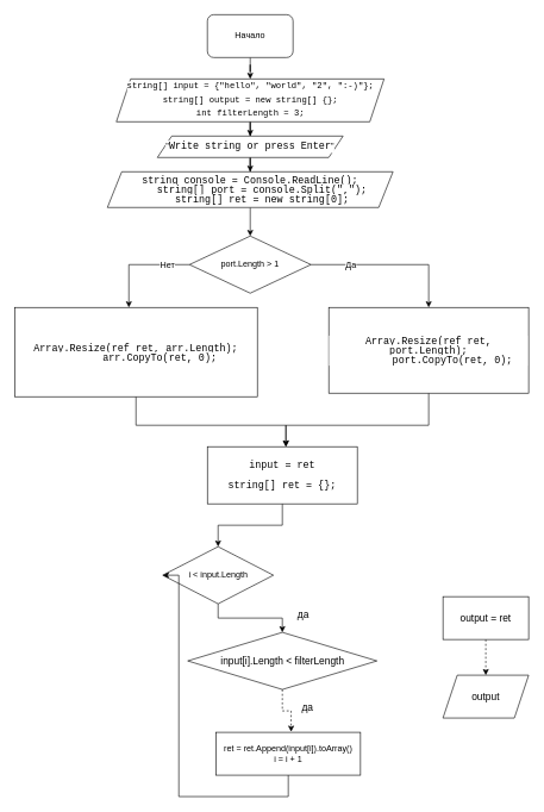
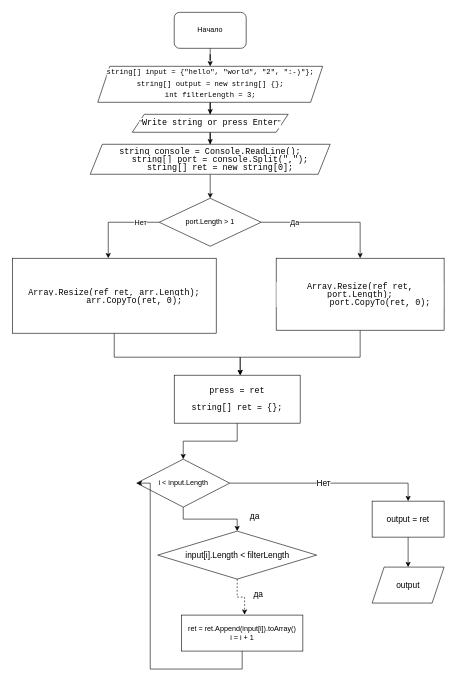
- <mxCell id="20" value="&lt;p style=&quot;line-height: 1.2;&quot;&gt;&lt;/p&gt;&lt;div style=&quot;font-family: Consolas, &amp;quot;Courier New&amp;quot;, monospace; font-size: 14px; line-height: 1;&quot;&gt;&lt;span style=&quot;background-color: rgb(255, 255, 255);&quot;&gt;input = ret&lt;/span&gt;&lt;/div&gt;&lt;div style=&quot;font-family: Consolas, &amp;quot;Courier New&amp;quot;, monospace; font-size: 14px; line-height: 1;&quot;&gt;&lt;span style=&quot;background-color: rgb(255, 255, 255);&quot;&gt;&lt;br&gt;&lt;/span&gt;&lt;/div&gt;&lt;div style=&quot;font-family: Consolas, &amp;quot;Courier New&amp;quot;, monospace; font-size: 14px; line-height: 1;&quot;&gt;&lt;span style=&quot;background-color: rgb(255, 255, 255);&quot;&gt;string[] ret = {};&lt;/span&gt;&lt;/div&gt;&lt;p&gt;&lt;/p&gt;" style="whiteSpace=wrap;html=1;fontColor=#000000;labelBackgroundColor=#FFFFFF;" vertex="1" parent="1"><mxGeometry x="290" y="625" width="210" height="80" as="geometry" /></mxCell>
+ <mxCell id="20" value="&lt;p style=&quot;line-height: 1.2;&quot;&gt;&lt;/p&gt;&lt;div style=&quot;font-family: Consolas, &amp;quot;Courier New&amp;quot;, monospace; font-size: 14px; line-height: 1;&quot;&gt;&lt;span style=&quot;background-color: rgb(255, 255, 255);&quot;&gt;press = ret&lt;/span&gt;&lt;/div&gt;&lt;div style=&quot;font-family: Consolas, &amp;quot;Courier New&amp;quot;, monospace; font-size: 14px; line-height: 1;&quot;&gt;&lt;span style=&quot;background-color: rgb(255, 255, 255);&quot;&gt;&lt;br&gt;&lt;/span&gt;&lt;/div&gt;&lt;div style=&quot;font-family: Consolas, &amp;quot;Courier New&amp;quot;, monospace; font-size: 14px; line-height: 1;&quot;&gt;&lt;span style=&quot;background-color: rgb(255, 255, 255);&quot;&gt;string[] ret = {};&lt;/span&gt;&lt;/div&gt;&lt;p&gt;&lt;/p&gt;" style="whiteSpace=wrap;html=1;fontColor=#000000;labelBackgroundColor=#FFFFFF;" vertex="1" parent="1"><mxGeometry x="290" y="625" width="210" height="80" as="geometry" /></mxCell>
+ <mxCell id="22" style="edgeStyle=orthogonalEdgeStyle;rounded=0;orthogonalLoop=1;jettySize=auto;html=1;fontSize=14;fontColor=#000000;entryX=0.5;entryY=0;entryDx=0;entryDy=0;" edge="1" parent="1" source="24" target="33"><mxGeometry relative="1" as="geometry" /></mxCell>
+ <mxCell id="23" value="Нет" style="edgeLabel;html=1;align=center;verticalAlign=middle;resizable=0;points=[];fontSize=14;fontColor=#000000;" vertex="1" connectable="0" parent="22"><mxGeometry x="-0.05" relative="1" as="geometry"><mxPoint as="offset" /></mxGeometry></mxCell>
- <mxCell id="32" value="" style="edgeStyle=orthogonalEdgeStyle;rounded=0;orthogonalLoop=1;jettySize=auto;html=1;fontSize=14;fontColor=#000000;dashed=1;" edge="1" parent="1" source="33" target="31"><mxGeometry relative="1" as="geometry" /></mxCell>
+ <mxCell id="32" value="" style="edgeStyle=orthogonalEdgeStyle;rounded=0;orthogonalLoop=1;jettySize=auto;html=1;fontSize=14;fontColor=#000000;" edge="1" parent="1" source="33" target="31"><mxGeometry relative="1" as="geometry" /></mxCell>
